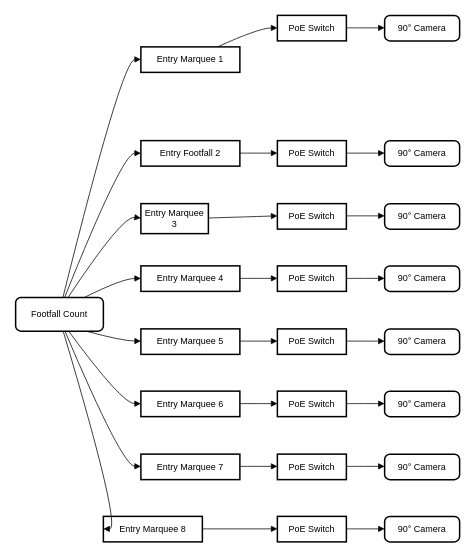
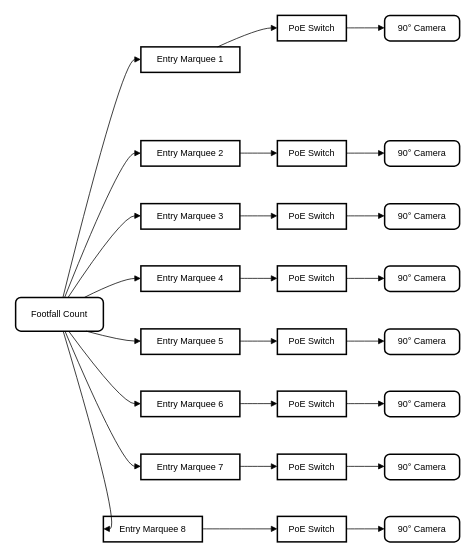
- <mxCell id="4" value="Entry Footfall 2" style="whiteSpace=wrap;strokeWidth=2;" vertex="1" parent="1"><mxGeometry x="187" y="187" width="132" height="34" as="geometry" /></mxCell>
+ <mxCell id="4" value="Entry Marquee 2" style="whiteSpace=wrap;strokeWidth=2;" vertex="1" parent="1"><mxGeometry x="187" y="187" width="132" height="34" as="geometry" /></mxCell>
- <mxCell id="5" value="Entry Marquee 3" style="whiteSpace=wrap;strokeWidth=2;" vertex="1" parent="1"><mxGeometry x="187" y="271" width="90" height="40" as="geometry" /></mxCell>
+ <mxCell id="5" value="Entry Marquee 3" style="whiteSpace=wrap;strokeWidth=2;" vertex="1" parent="1"><mxGeometry x="187" y="271" width="132" height="34" as="geometry" /></mxCell>
